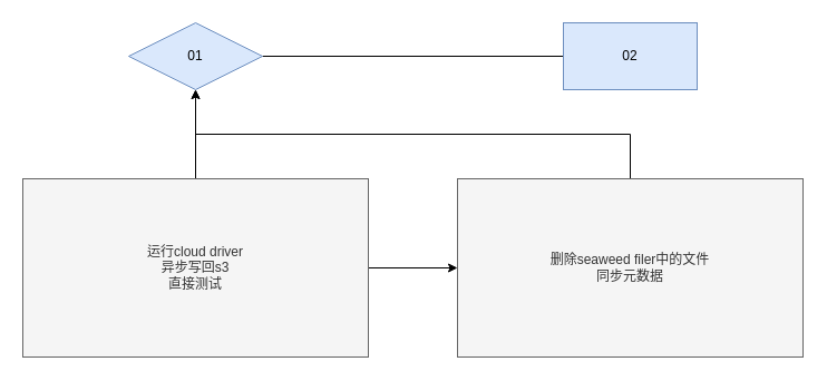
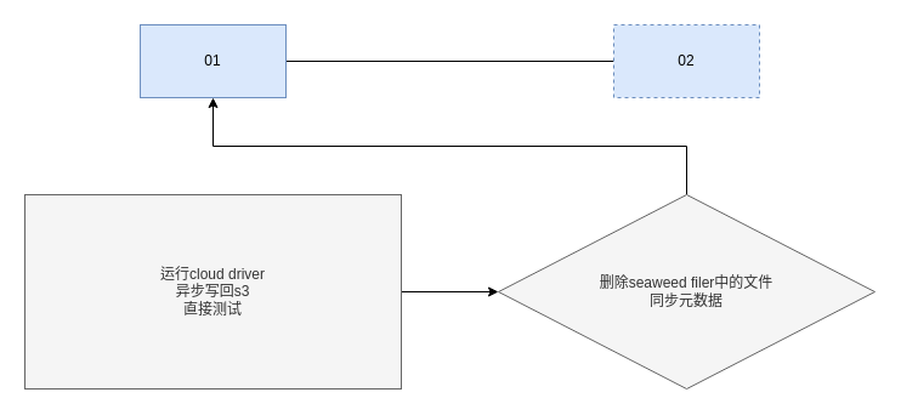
- <mxCell id="6" value="01" style="rhombus;whiteSpace=wrap;html=1;fillColor=#dae8fc;strokeColor=#6c8ebf;" vertex="1" parent="1"><mxGeometry x="115" y="20" width="120" height="60" as="geometry" /></mxCell>
+ <mxCell id="6" value="01" style="rounded=0;whiteSpace=wrap;html=1;fillColor=#dae8fc;strokeColor=#6c8ebf;" vertex="1" parent="1"><mxGeometry x="115" y="20" width="120" height="60" as="geometry" /></mxCell>
- <mxCell id="9" value="02" style="rounded=0;whiteSpace=wrap;html=1;fillColor=#dae8fc;strokeColor=#6c8ebf;" vertex="1" parent="1"><mxGeometry x="505" y="20" width="120" height="60" as="geometry" /></mxCell>
+ <mxCell id="9" value="02" style="rounded=0;whiteSpace=wrap;html=1;fillColor=#dae8fc;strokeColor=#6c8ebf;dashed=1;" vertex="1" parent="1"><mxGeometry x="505" y="20" width="120" height="60" as="geometry" /></mxCell>
- <mxCell id="3" style="edgeStyle=orthogonalEdgeStyle;rounded=0;orthogonalLoop=1;jettySize=auto;html=1;exitX=0.5;exitY=0;exitDx=0;exitDy=0;entryX=0.5;entryY=1;entryDx=0;entryDy=0;" edge="1" parent="1" source="4" target="6"><mxGeometry relative="1" as="geometry" /></mxCell>
- <mxCell id="8" value="删除seaweed filer中的文件&lt;br&gt;同步元数据" style="rounded=0;whiteSpace=wrap;html=1;fillColor=#f5f5f5;fontColor=#333333;strokeColor=#666666;" vertex="1" parent="1"><mxGeometry x="410" y="160" width="310" height="160" as="geometry" /></mxCell>
+ <mxCell id="8" value="删除seaweed filer中的文件&lt;br&gt;同步元数据" style="rhombus;whiteSpace=wrap;html=1;fillColor=#f5f5f5;fontColor=#333333;strokeColor=#666666;" vertex="1" parent="1"><mxGeometry x="410" y="160" width="310" height="160" as="geometry" /></mxCell>
